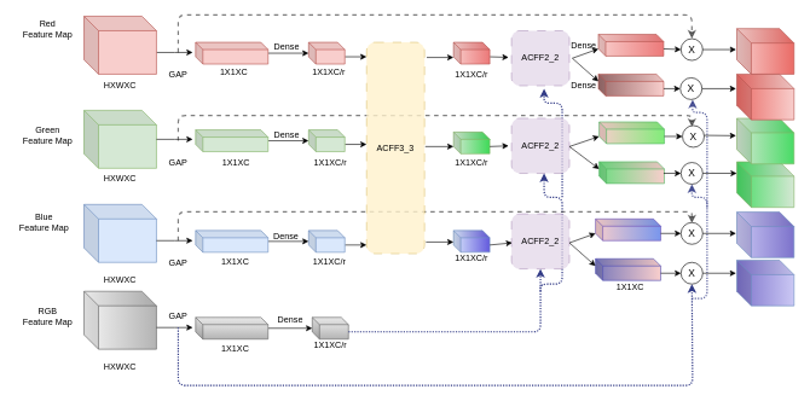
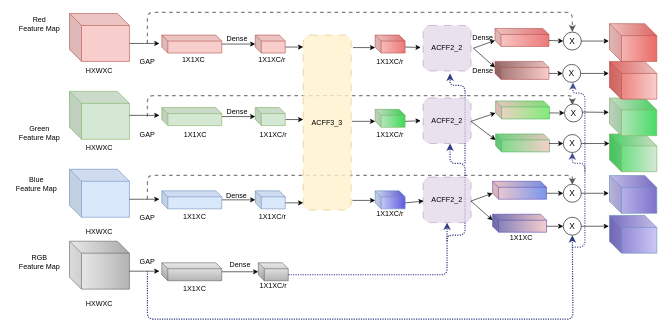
- <mxCell id="53" value="Green&lt;br&gt;Feature Map" style="text;strokeColor=none;align=center;fillColor=none;html=1;verticalAlign=middle;whiteSpace=wrap;rounded=0;" parent="1" vertex="1"><mxGeometry x="25" y="172" width="80" height="30" as="geometry" /></mxCell>
+ <mxCell id="53" value="Green&lt;br&gt;Feature Map" style="text;strokeColor=none;align=center;fillColor=none;html=1;verticalAlign=middle;whiteSpace=wrap;rounded=0;" parent="1" vertex="1"><mxGeometry x="25" y="207" width="80" height="30" as="geometry" /></mxCell>
